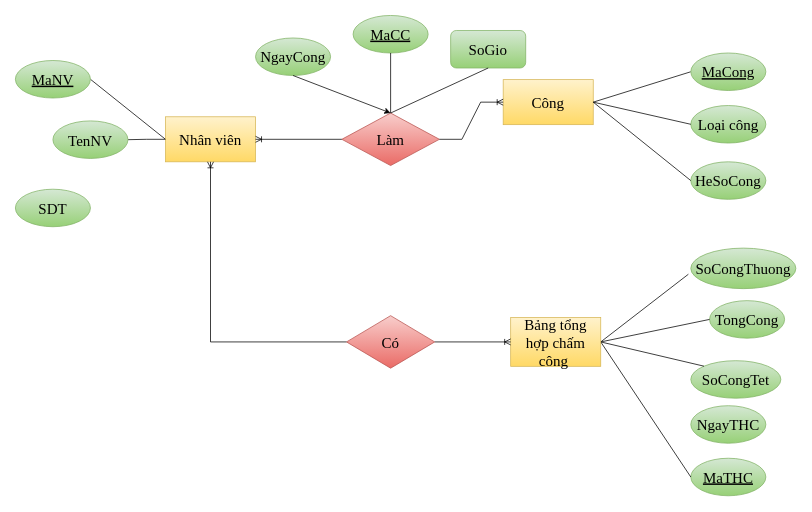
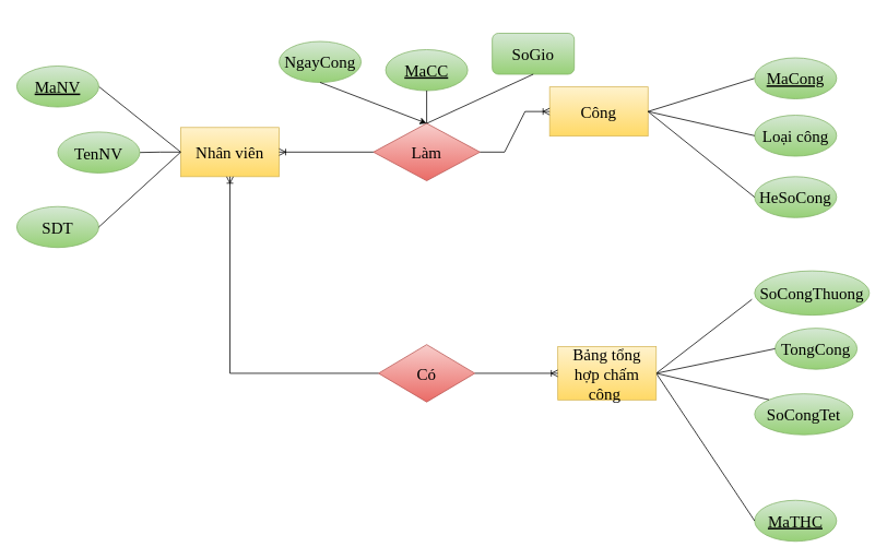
- <mxCell id="13" value="&lt;u&gt;MaCC&lt;/u&gt;" style="ellipse;whiteSpace=wrap;html=1;fillColor=#d5e8d4;gradientColor=#97d077;strokeColor=#82b366;fontSize=20;fontFamily=Times New Roman;fontStyle=0" vertex="1" parent="1"><mxGeometry x="470" y="20" width="100" height="50" as="geometry" /></mxCell>
+ <mxCell id="13" value="&lt;u&gt;MaCC&lt;/u&gt;" style="ellipse;whiteSpace=wrap;html=1;fillColor=#d5e8d4;gradientColor=#97d077;strokeColor=#82b366;fontSize=20;fontFamily=Times New Roman;fontStyle=0" vertex="1" parent="1"><mxGeometry x="470" y="60" width="100" height="50" as="geometry" /></mxCell>
+ <mxCell id="8" value="" style="endArrow=none;html=1;rounded=0;entryX=1;entryY=0.5;entryDx=0;entryDy=0;exitX=0;exitY=0.5;exitDx=0;exitDy=0;fontSize=20;fontFamily=Times New Roman;fontStyle=0" edge="1" parent="1" source="4" target="6"><mxGeometry width="50" height="50" relative="1" as="geometry"><mxPoint x="335" y="20" as="sourcePoint" /><mxPoint x="135" y="130" as="targetPoint" /></mxGeometry></mxCell>
- <mxCell id="19" value="NgayTHC" style="ellipse;whiteSpace=wrap;html=1;fillColor=#d5e8d4;gradientColor=#97d077;strokeColor=#82b366;fontSize=20;fontFamily=Times New Roman;" vertex="1" parent="1"><mxGeometry x="920" y="540" width="100" height="50" as="geometry" /></mxCell>
